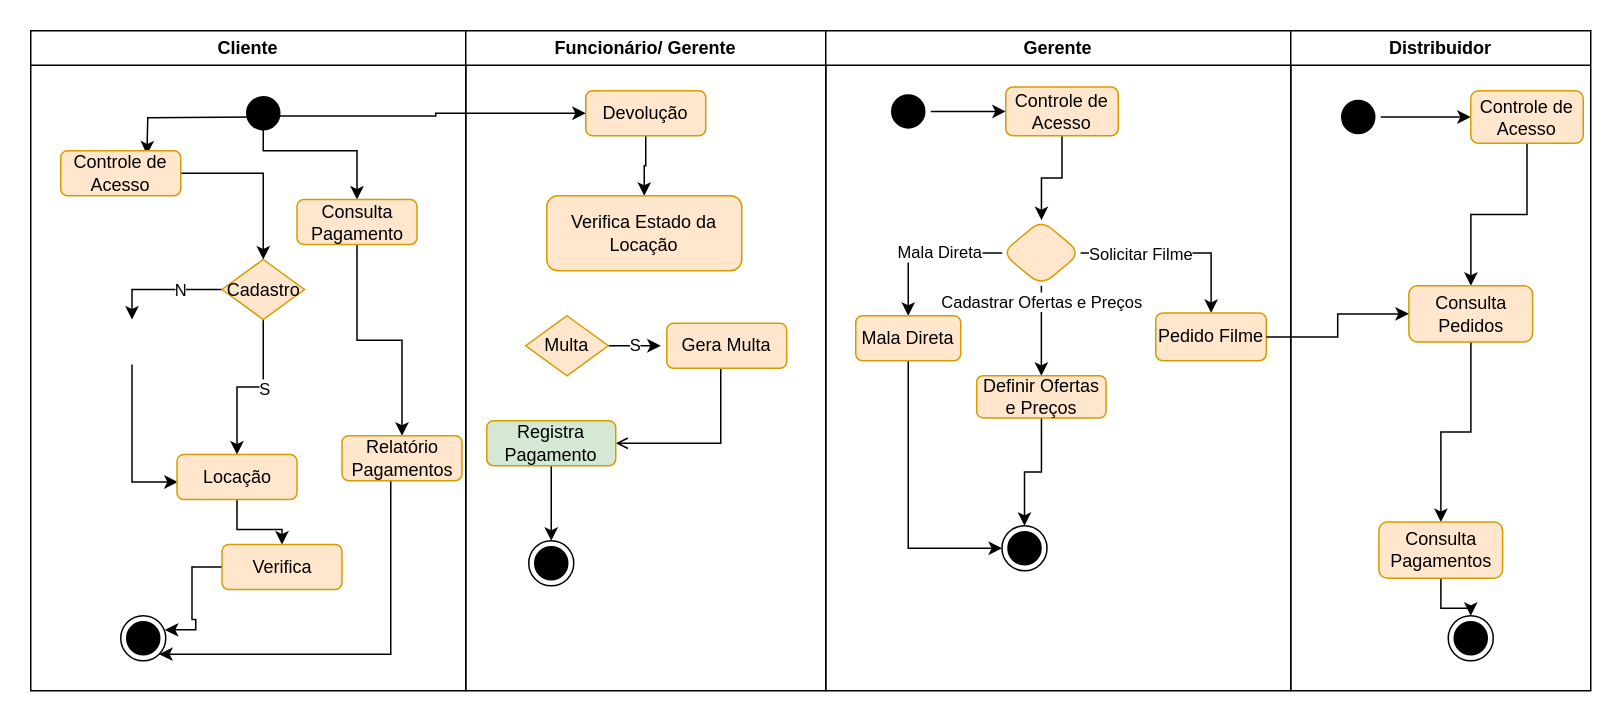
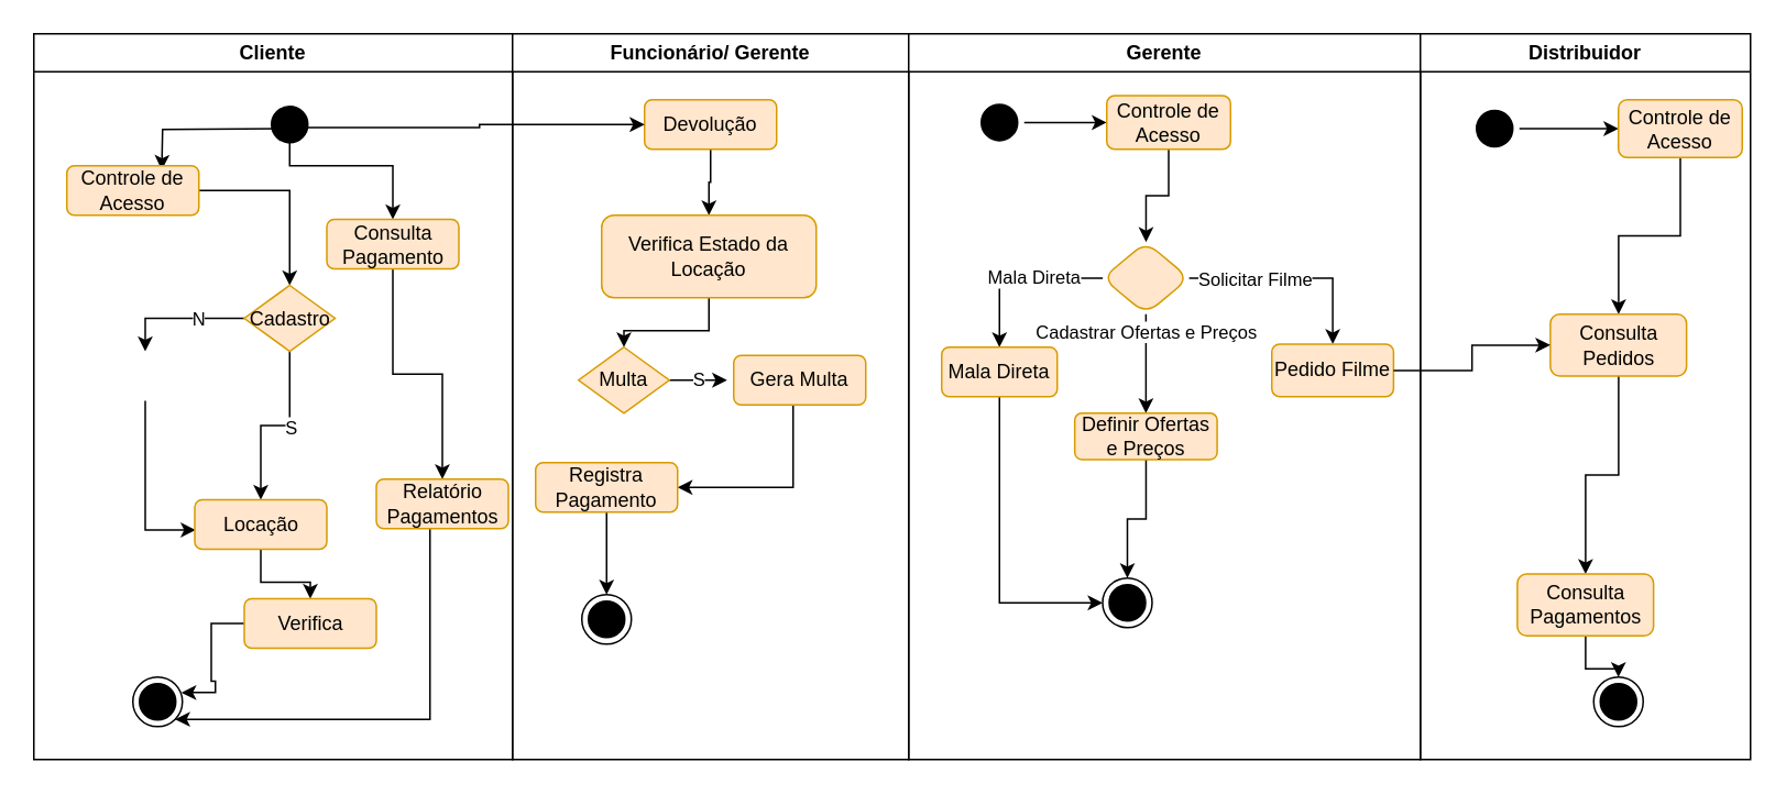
+ <mxCell id="26" style="edgeStyle=orthogonalEdgeStyle;rounded=0;orthogonalLoop=1;jettySize=auto;html=1;entryX=0.5;entryY=0;entryDx=0;entryDy=0;" parent="23" source="27" target="29" edge="1"><mxGeometry relative="1" as="geometry" /></mxCell>
- <mxCell id="33" value="Registra Pagamento" style="rounded=1;whiteSpace=wrap;html=1;fillColor=#d5e8d4;strokeColor=#d79b00;" parent="23" vertex="1"><mxGeometry x="14" y="260" width="86" height="30" as="geometry" /></mxCell>
+ <mxCell id="33" value="Registra Pagamento" style="rounded=1;whiteSpace=wrap;html=1;fillColor=#ffe6cc;strokeColor=#d79b00;" parent="23" vertex="1"><mxGeometry x="14" y="260" width="86" height="30" as="geometry" /></mxCell>
- <mxCell id="30" style="edgeStyle=orthogonalEdgeStyle;rounded=0;orthogonalLoop=1;jettySize=auto;html=1;entryX=1;entryY=0.5;entryDx=0;entryDy=0;endArrow=open;" parent="23" source="31" target="33" edge="1"><mxGeometry relative="1" as="geometry"><Array as="points"><mxPoint x="170" y="275" /></Array></mxGeometry></mxCell>
+ <mxCell id="30" style="edgeStyle=orthogonalEdgeStyle;rounded=0;orthogonalLoop=1;jettySize=auto;html=1;entryX=1;entryY=0.5;entryDx=0;entryDy=0;" parent="23" source="31" target="33" edge="1"><mxGeometry relative="1" as="geometry"><Array as="points"><mxPoint x="170" y="275" /></Array></mxGeometry></mxCell>
